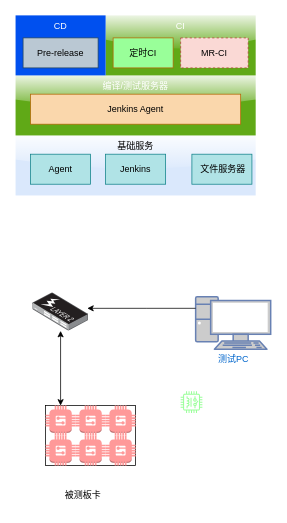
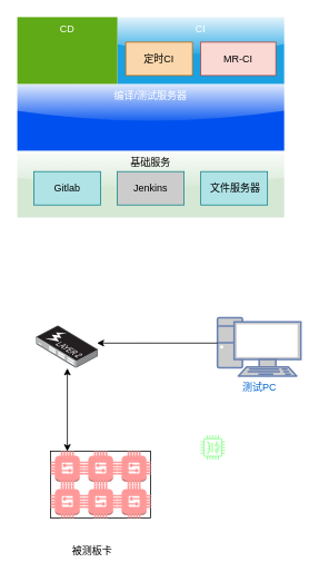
- <mxCell id="9" value="CD" style="rounded=0;whiteSpace=wrap;html=1;verticalAlign=top;fillColor=#0050ef;fontColor=#ffffff;strokeColor=none;glass=0;shadow=0;" vertex="1" parent="1"><mxGeometry x="20" y="20" width="120" height="80" as="geometry" /></mxCell>
+ <mxCell id="9" value="CD" style="rounded=0;whiteSpace=wrap;html=1;verticalAlign=top;fillColor=#60a917;fontColor=#ffffff;strokeColor=none;glass=0;shadow=0;" vertex="1" parent="1"><mxGeometry x="20" y="20" width="120" height="80" as="geometry" /></mxCell>
- <mxCell id="8" value="CI" style="rounded=0;whiteSpace=wrap;html=1;verticalAlign=top;fillColor=#60a917;fontColor=#ffffff;strokeColor=none;glass=1;" vertex="1" parent="1"><mxGeometry x="140" y="20" width="200" height="80" as="geometry" /></mxCell>
+ <mxCell id="8" value="CI" style="rounded=0;whiteSpace=wrap;html=1;verticalAlign=top;fillColor=#1ba1e2;fontColor=#ffffff;strokeColor=none;glass=1;" vertex="1" parent="1"><mxGeometry x="140" y="20" width="200" height="80" as="geometry" /></mxCell>
- <mxCell id="10" value="Pre-release" style="rounded=0;whiteSpace=wrap;html=1;fillColor=#bac8d3;strokeColor=#23445d;" vertex="1" parent="1"><mxGeometry x="30" y="50" width="100" height="40" as="geometry" /></mxCell>
- <mxCell id="11" value="定时CI" style="rounded=0;whiteSpace=wrap;html=1;fillColor=#99ff99;strokeColor=#b46504;" vertex="1" parent="1"><mxGeometry x="150" y="50" width="80" height="40" as="geometry" /></mxCell>
+ <mxCell id="11" value="定时CI" style="rounded=0;whiteSpace=wrap;html=1;fillColor=#fad7ac;strokeColor=#b46504;" vertex="1" parent="1"><mxGeometry x="150" y="50" width="80" height="40" as="geometry" /></mxCell>
- <mxCell id="12" value="MR-CI" style="rounded=0;whiteSpace=wrap;html=1;fillColor=#fad9d5;strokeColor=#ae4132;dashed=1;" vertex="1" parent="1"><mxGeometry x="240" y="50" width="90" height="40" as="geometry" /></mxCell>
+ <mxCell id="12" value="MR-CI" style="rounded=0;whiteSpace=wrap;html=1;fillColor=#fad9d5;strokeColor=#ae4132;" vertex="1" parent="1"><mxGeometry x="240" y="50" width="90" height="40" as="geometry" /></mxCell>
- <mxCell id="6" value="编译/测试服务器" style="rounded=0;whiteSpace=wrap;html=1;verticalAlign=top;fillColor=#60a917;fontColor=#ffffff;strokeColor=none;glass=1;" vertex="1" parent="1"><mxGeometry x="20" y="100" width="320" height="80" as="geometry" /></mxCell>
+ <mxCell id="6" value="编译/测试服务器" style="rounded=0;whiteSpace=wrap;html=1;verticalAlign=top;fillColor=#0050ef;fontColor=#ffffff;strokeColor=none;glass=1;" vertex="1" parent="1"><mxGeometry x="20" y="100" width="320" height="80" as="geometry" /></mxCell>
- <mxCell id="7" value="Jenkins Agent" style="rounded=0;whiteSpace=wrap;html=1;fillColor=#fad7ac;strokeColor=#b46504;" vertex="1" parent="1"><mxGeometry x="40" y="125" width="280" height="40" as="geometry" /></mxCell>
- <mxCell id="2" value="基础服务" style="rounded=0;whiteSpace=wrap;html=1;verticalAlign=top;fillColor=#dae8fc;strokeColor=none;glass=1;" vertex="1" parent="1"><mxGeometry x="20" y="180" width="320" height="80" as="geometry" /></mxCell>
+ <mxCell id="2" value="基础服务" style="rounded=0;whiteSpace=wrap;html=1;verticalAlign=top;fillColor=#d5e8d4;strokeColor=none;glass=1;" vertex="1" parent="1"><mxGeometry x="20" y="180" width="320" height="80" as="geometry" /></mxCell>
- <mxCell id="3" value="Agent" style="rounded=0;whiteSpace=wrap;html=1;fillColor=#b0e3e6;strokeColor=#0e8088;" vertex="1" parent="1"><mxGeometry x="40" y="205" width="80" height="40" as="geometry" /></mxCell>
+ <mxCell id="3" value="Gitlab" style="rounded=0;whiteSpace=wrap;html=1;fillColor=#b0e3e6;strokeColor=#0e8088;" vertex="1" parent="1"><mxGeometry x="40" y="205" width="80" height="40" as="geometry" /></mxCell>
- <mxCell id="4" value="Jenkins" style="rounded=0;whiteSpace=wrap;html=1;fillColor=#b0e3e6;strokeColor=#0e8088;" vertex="1" parent="1"><mxGeometry x="140" y="205" width="80" height="40" as="geometry" /></mxCell>
+ <mxCell id="4" value="Jenkins" style="rounded=0;whiteSpace=wrap;html=1;fillColor=#cccccc;strokeColor=#0e8088;" vertex="1" parent="1"><mxGeometry x="140" y="205" width="80" height="40" as="geometry" /></mxCell>
- <mxCell id="5" value="&amp;nbsp;文件服务器" style="rounded=0;whiteSpace=wrap;html=1;fillColor=#b0e3e6;strokeColor=#0e8088;" vertex="1" parent="1"><mxGeometry x="255" y="205" width="80" height="40" as="geometry" /></mxCell>
+ <mxCell id="5" value="&amp;nbsp;文件服务器" style="rounded=0;whiteSpace=wrap;html=1;fillColor=#b0e3e6;strokeColor=#0e8088;" vertex="1" parent="1"><mxGeometry x="240" y="205" width="80" height="40" as="geometry" /></mxCell>
- <mxCell id="13" value="测试PC" style="fontColor=#0066CC;verticalAlign=top;verticalLabelPosition=bottom;labelPosition=center;align=center;html=1;outlineConnect=0;fillColor=#CCCCCC;strokeColor=#6881B3;gradientColor=none;gradientDirection=north;strokeWidth=2;shape=mxgraph.networks.pc;" vertex="1" parent="1"><mxGeometry x="260" y="395" width="100" height="70" as="geometry" /></mxCell>
+ <mxCell id="13" value="测试PC" style="fontColor=#0066CC;verticalAlign=top;verticalLabelPosition=bottom;labelPosition=center;align=center;html=1;outlineConnect=0;fillColor=#CCCCCC;strokeColor=#6881B3;gradientColor=none;gradientDirection=north;strokeWidth=2;shape=mxgraph.networks.pc;" vertex="1" parent="1"><mxGeometry x="260" y="380" width="100" height="70" as="geometry" /></mxCell>
